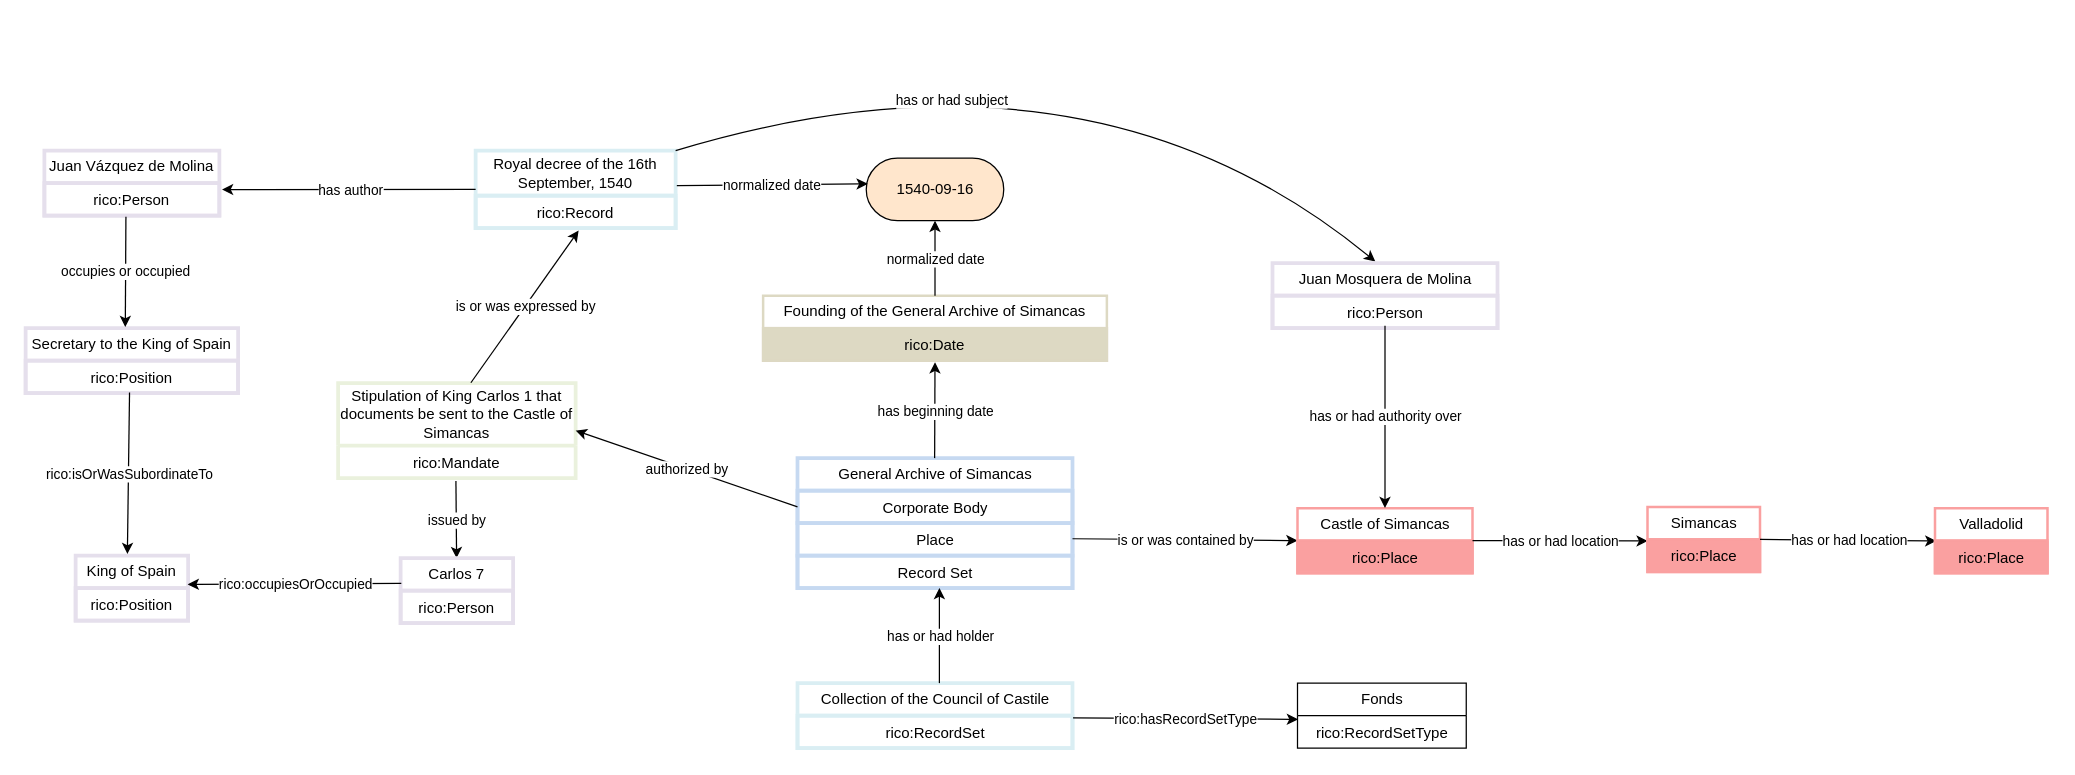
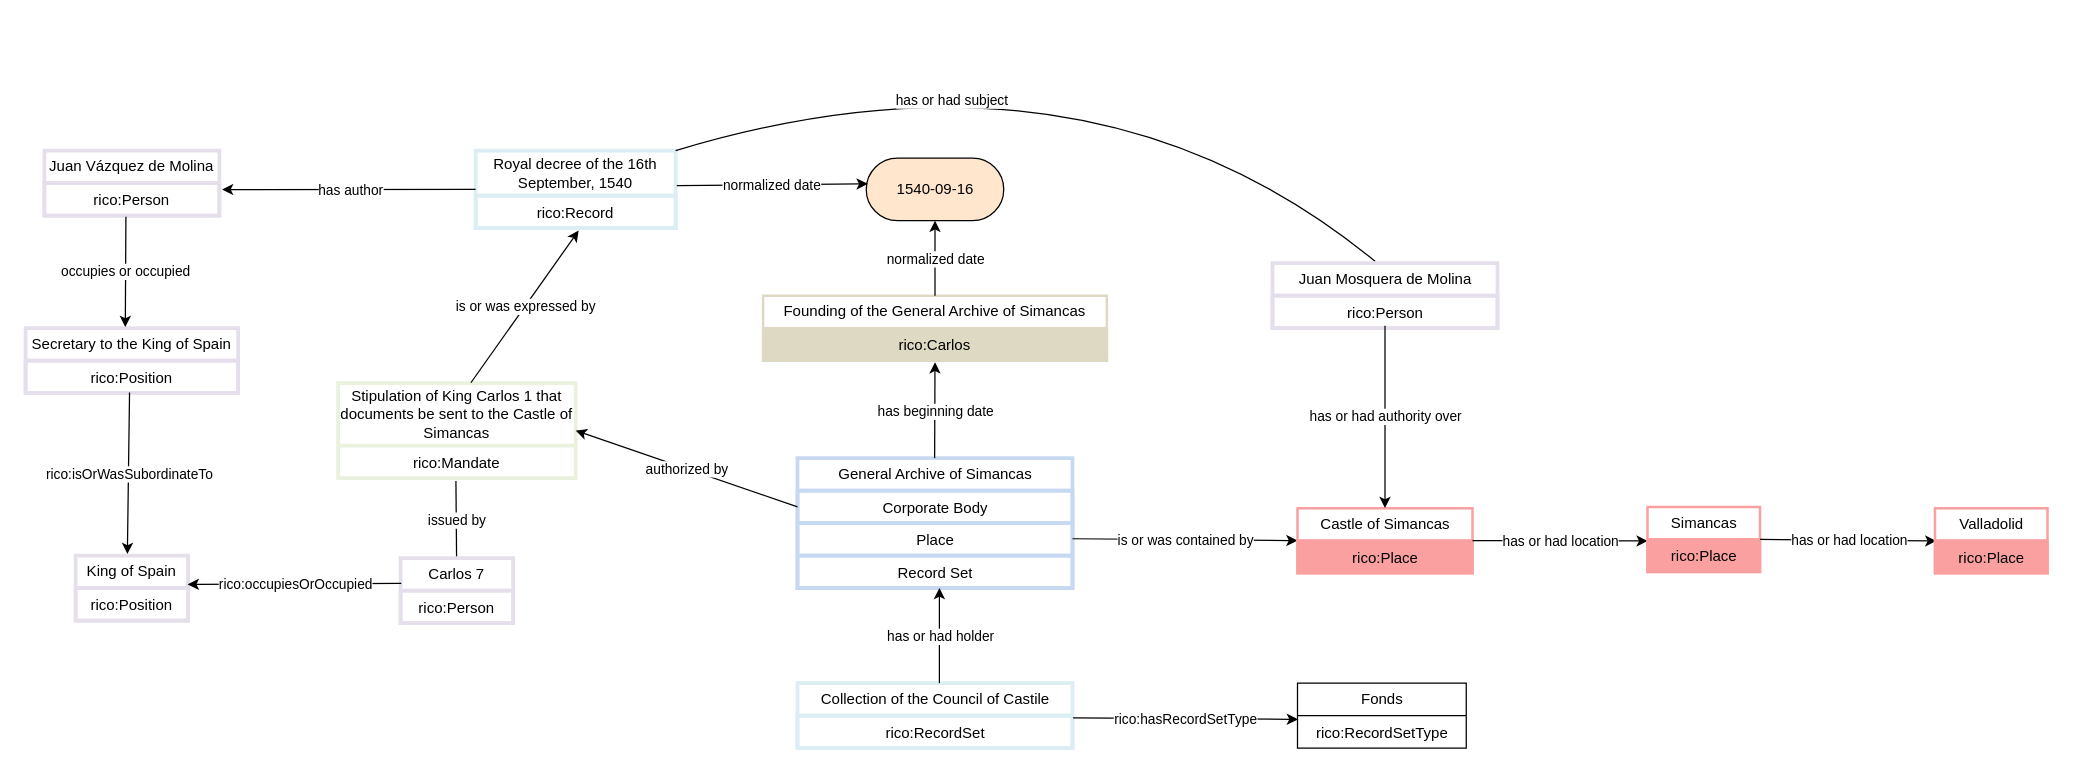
- <mxCell id="61" value="" style="endArrow=classic;html=1;rounded=0;exitX=1;exitY=0;exitDx=0;exitDy=0;curved=1;entryX=0.457;entryY=-0.025;entryDx=0;entryDy=0;entryPerimeter=0;" edge="1" parent="1" source="39" target="63"><mxGeometry relative="1" as="geometry"><mxPoint x="720" y="80" as="sourcePoint" /><mxPoint x="1070" y="190" as="targetPoint" /><Array as="points"><mxPoint x="870" y="20" /></Array></mxGeometry></mxCell>
+ <mxCell id="61" value="" style="endArrow=none;html=1;rounded=0;exitX=1;exitY=0;exitDx=0;exitDy=0;curved=1;entryX=0.457;entryY=-0.025;entryDx=0;entryDy=0;entryPerimeter=0;" edge="1" parent="1" source="39" target="63"><mxGeometry relative="1" as="geometry"><mxPoint x="720" y="80" as="sourcePoint" /><mxPoint x="1070" y="190" as="targetPoint" /><Array as="points"><mxPoint x="870" y="20" /></Array></mxGeometry></mxCell>
- <mxCell id="25" value="rico:Date" style="text;strokeColor=#DDD9C3;strokeWidth=2;fillColor=#DDD9C3;align=center;verticalAlign=top;spacingLeft=4;spacingRight=4;overflow=hidden;rotatable=0;points=[[0,0.5],[1,0.5]];portConstraint=eastwest;whiteSpace=wrap;html=1;" parent="24" vertex="1"><mxGeometry y="26" width="275" height="26" as="geometry" /></mxCell>
+ <mxCell id="25" value="rico:Carlos" style="text;strokeColor=#DDD9C3;strokeWidth=2;fillColor=#DDD9C3;align=center;verticalAlign=top;spacingLeft=4;spacingRight=4;overflow=hidden;rotatable=0;points=[[0,0.5],[1,0.5]];portConstraint=eastwest;whiteSpace=wrap;html=1;" parent="24" vertex="1"><mxGeometry y="26" width="275" height="26" as="geometry" /></mxCell>
- <mxCell id="43" value="" style="endArrow=classic;html=1;rounded=0;exitX=0.496;exitY=1.086;exitDx=0;exitDy=0;exitPerimeter=0;" parent="1" source="34" target="45" edge="1"><mxGeometry relative="1" as="geometry"><mxPoint x="360" y="457" as="sourcePoint" /><mxPoint x="364" y="456" as="targetPoint" /></mxGeometry></mxCell>
+ <mxCell id="43" value="" style="endArrow=none;html=1;rounded=0;exitX=0.496;exitY=1.086;exitDx=0;exitDy=0;exitPerimeter=0;" parent="1" source="34" target="45" edge="1"><mxGeometry relative="1" as="geometry"><mxPoint x="360" y="457" as="sourcePoint" /><mxPoint x="364" y="456" as="targetPoint" /></mxGeometry></mxCell>
